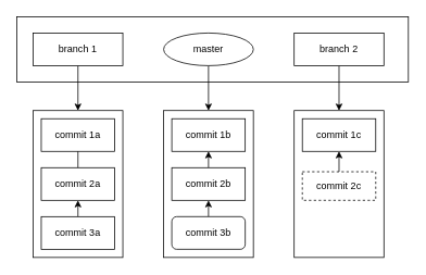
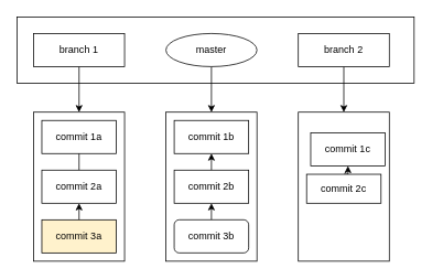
- <mxCell id="22" value="commit 1c" style="rounded=0;whiteSpace=wrap;html=1;" parent="1" vertex="1"><mxGeometry x="370" y="145" width="90" height="40" as="geometry" /></mxCell>
+ <mxCell id="22" value="commit 1c" style="rounded=0;whiteSpace=wrap;html=1;" parent="1" vertex="1"><mxGeometry x="375" y="160" width="90" height="40" as="geometry" /></mxCell>
- <mxCell id="24" value="commit 2c" style="rounded=0;whiteSpace=wrap;html=1;dashed=1;" parent="1" vertex="1"><mxGeometry x="370" y="210" width="90" height="35" as="geometry" /></mxCell>
+ <mxCell id="24" value="commit 2c" style="rounded=0;whiteSpace=wrap;html=1;" parent="1" vertex="1"><mxGeometry x="370" y="210" width="90" height="35" as="geometry" /></mxCell>
- <mxCell id="14" value="commit 3a" style="rounded=0;whiteSpace=wrap;html=1;" parent="1" vertex="1"><mxGeometry x="50" y="265" width="90" height="40" as="geometry" /></mxCell>
+ <mxCell id="14" value="commit 3a" style="rounded=0;whiteSpace=wrap;html=1;fillColor=#fff2cc;" parent="1" vertex="1"><mxGeometry x="50" y="265" width="90" height="40" as="geometry" /></mxCell>
